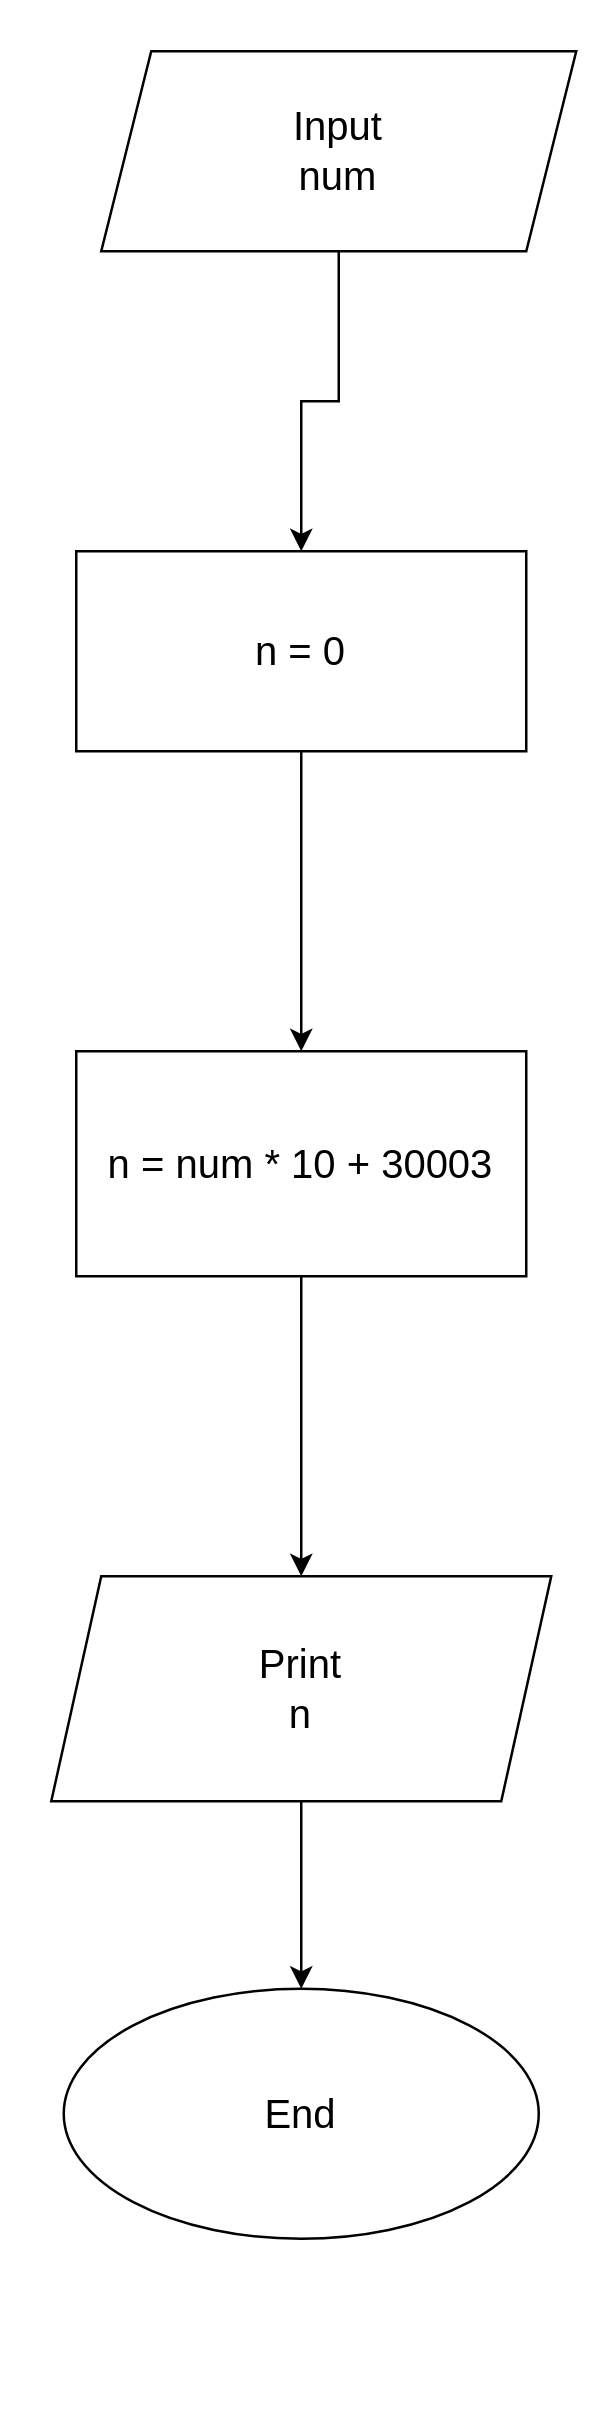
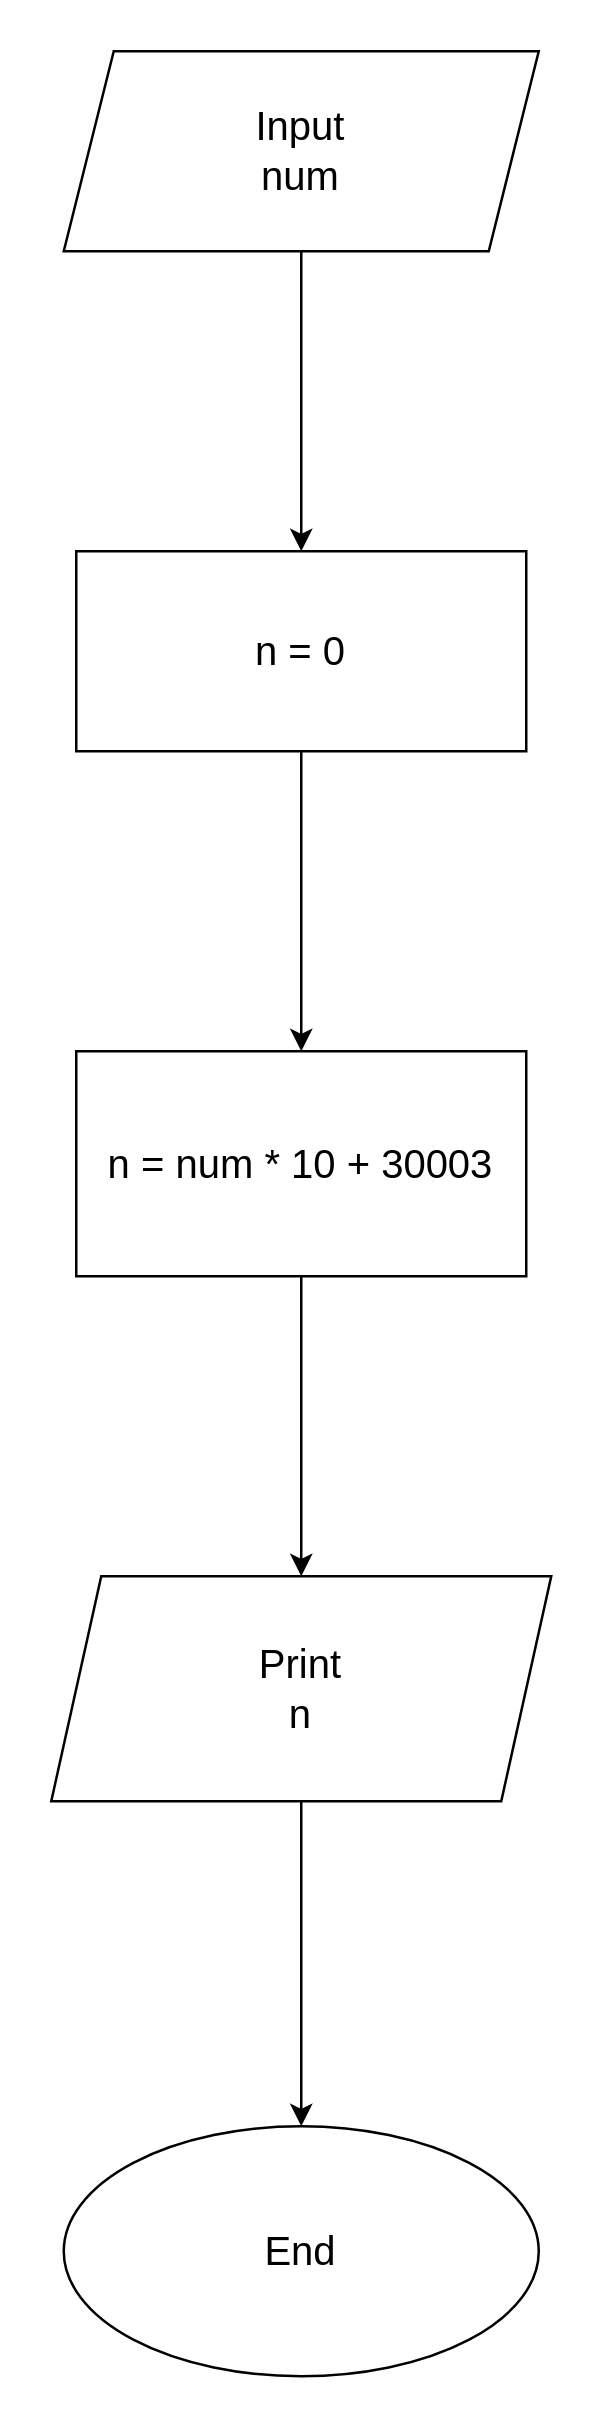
- <mxCell id="3" value="Input&lt;br&gt;num" style="shape=parallelogram;perimeter=parallelogramPerimeter;whiteSpace=wrap;html=1;fixedSize=1;fontSize=16;" vertex="1" parent="1"><mxGeometry x="40" y="20" width="190" height="80" as="geometry" /></mxCell>
+ <mxCell id="3" value="Input&lt;br&gt;num" style="shape=parallelogram;perimeter=parallelogramPerimeter;whiteSpace=wrap;html=1;fixedSize=1;fontSize=16;" vertex="1" parent="1"><mxGeometry x="25" y="20" width="190" height="80" as="geometry" /></mxCell>
- <mxCell id="10" value="&lt;font style=&quot;font-size: 16px;&quot;&gt;End&lt;/font&gt;" style="ellipse;whiteSpace=wrap;html=1;" vertex="1" parent="1"><mxGeometry x="25" y="795" width="190" height="100" as="geometry" /></mxCell>
+ <mxCell id="10" value="&lt;font style=&quot;font-size: 16px;&quot;&gt;End&lt;/font&gt;" style="ellipse;whiteSpace=wrap;html=1;" vertex="1" parent="1"><mxGeometry x="25" y="850" width="190" height="100" as="geometry" /></mxCell>
